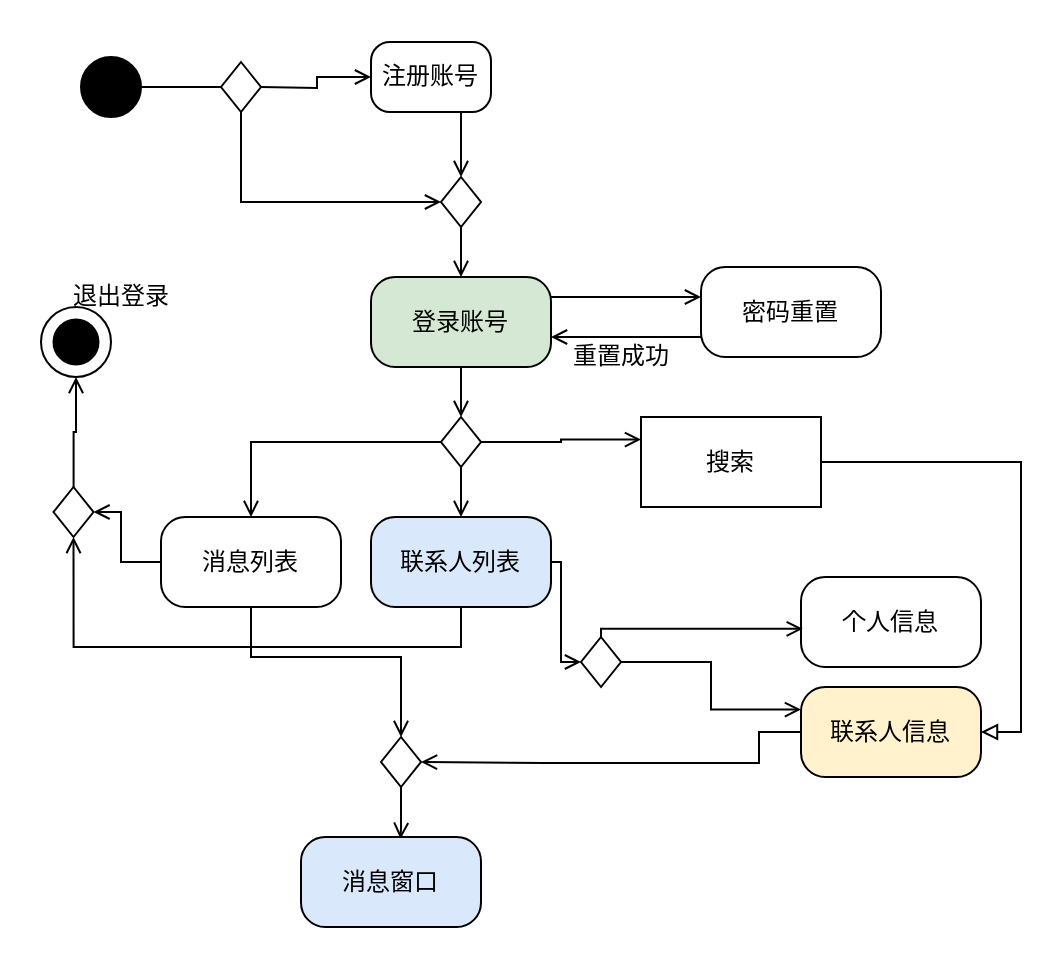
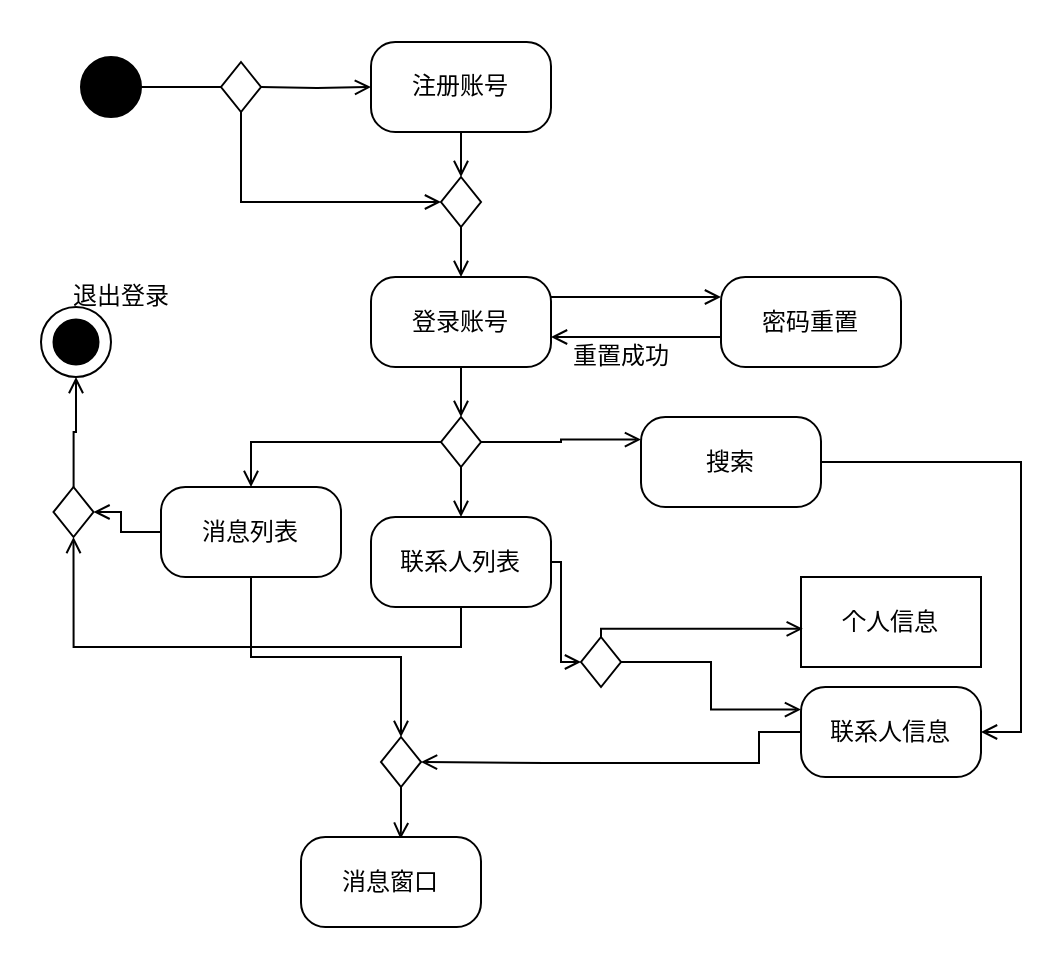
- <mxCell id="3" value="注册账号" style="rounded=1;whiteSpace=wrap;html=1;arcSize=27;" parent="1" vertex="1"><mxGeometry x="185" y="20.5" width="60" height="35" as="geometry" /></mxCell>
+ <mxCell id="3" value="注册账号" style="rounded=1;whiteSpace=wrap;html=1;arcSize=27;" parent="1" vertex="1"><mxGeometry x="185" y="20.5" width="90" height="45" as="geometry" /></mxCell>
- <mxCell id="17" value="密码重置" style="rounded=1;whiteSpace=wrap;html=1;arcSize=27;" parent="1" vertex="1"><mxGeometry x="350" y="133" width="90" height="45" as="geometry" /></mxCell>
+ <mxCell id="17" value="密码重置" style="rounded=1;whiteSpace=wrap;html=1;arcSize=27;" parent="1" vertex="1"><mxGeometry x="360" y="138" width="90" height="45" as="geometry" /></mxCell>
- <mxCell id="15" value="登录账号" style="rounded=1;whiteSpace=wrap;html=1;arcSize=27;fillColor=#d5e8d4;" parent="1" vertex="1"><mxGeometry x="185" y="138" width="90" height="45" as="geometry" /></mxCell>
+ <mxCell id="15" value="登录账号" style="rounded=1;whiteSpace=wrap;html=1;arcSize=27;" parent="1" vertex="1"><mxGeometry x="185" y="138" width="90" height="45" as="geometry" /></mxCell>
- <mxCell id="42" value="搜索" style="whiteSpace=wrap;html=1;arcSize=27;rounded=0;" parent="1" vertex="1"><mxGeometry x="320" y="208" width="90" height="45" as="geometry" /></mxCell>
+ <mxCell id="42" value="搜索" style="rounded=1;whiteSpace=wrap;html=1;arcSize=27;" parent="1" vertex="1"><mxGeometry x="320" y="208" width="90" height="45" as="geometry" /></mxCell>
- <mxCell id="21" value="消息列表" style="rounded=1;whiteSpace=wrap;html=1;arcSize=27;" parent="1" vertex="1"><mxGeometry x="80" y="258" width="90" height="45" as="geometry" /></mxCell>
+ <mxCell id="21" value="消息列表" style="rounded=1;whiteSpace=wrap;html=1;arcSize=27;" parent="1" vertex="1"><mxGeometry x="80" y="243" width="90" height="45" as="geometry" /></mxCell>
- <mxCell id="24" value="联系人列表" style="rounded=1;whiteSpace=wrap;html=1;arcSize=27;fillColor=#dae8fc;" parent="1" vertex="1"><mxGeometry x="185" y="258" width="90" height="45" as="geometry" /></mxCell>
+ <mxCell id="24" value="联系人列表" style="rounded=1;whiteSpace=wrap;html=1;arcSize=27;" parent="1" vertex="1"><mxGeometry x="185" y="258" width="90" height="45" as="geometry" /></mxCell>
- <mxCell id="31" value="个人信息" style="rounded=1;whiteSpace=wrap;html=1;arcSize=27;" parent="1" vertex="1"><mxGeometry x="400" y="288" width="90" height="45" as="geometry" /></mxCell>
+ <mxCell id="31" value="个人信息" style="whiteSpace=wrap;html=1;arcSize=27;rounded=0;" parent="1" vertex="1"><mxGeometry x="400" y="288" width="90" height="45" as="geometry" /></mxCell>
- <mxCell id="30" value="联系人信息" style="rounded=1;whiteSpace=wrap;html=1;arcSize=27;fillColor=#fff2cc;" parent="1" vertex="1"><mxGeometry x="400" y="343" width="90" height="45" as="geometry" /></mxCell>
+ <mxCell id="30" value="联系人信息" style="rounded=1;whiteSpace=wrap;html=1;arcSize=27;" parent="1" vertex="1"><mxGeometry x="400" y="343" width="90" height="45" as="geometry" /></mxCell>
- <mxCell id="41" style="edgeStyle=orthogonalEdgeStyle;rounded=0;orthogonalLoop=1;jettySize=auto;html=1;entryX=1;entryY=0.5;entryDx=0;entryDy=0;endArrow=block;endFill=0;strokeWidth=1;" parent="1" source="42" target="30" edge="1"><mxGeometry relative="1" as="geometry"><Array as="points"><mxPoint x="510" y="231" /><mxPoint x="510" y="365" /></Array></mxGeometry></mxCell>
+ <mxCell id="41" style="edgeStyle=orthogonalEdgeStyle;rounded=0;orthogonalLoop=1;jettySize=auto;html=1;entryX=1;entryY=0.5;entryDx=0;entryDy=0;endArrow=open;endFill=0;strokeWidth=1;" parent="1" source="42" target="30" edge="1"><mxGeometry relative="1" as="geometry"><Array as="points"><mxPoint x="510" y="231" /><mxPoint x="510" y="365" /></Array></mxGeometry></mxCell>
- <mxCell id="37" value="消息窗口" style="rounded=1;whiteSpace=wrap;html=1;arcSize=27;fillColor=#dae8fc;" parent="1" vertex="1"><mxGeometry x="150" y="418" width="90" height="45" as="geometry" /></mxCell>
+ <mxCell id="37" value="消息窗口" style="rounded=1;whiteSpace=wrap;html=1;arcSize=27;" parent="1" vertex="1"><mxGeometry x="150" y="418" width="90" height="45" as="geometry" /></mxCell>
